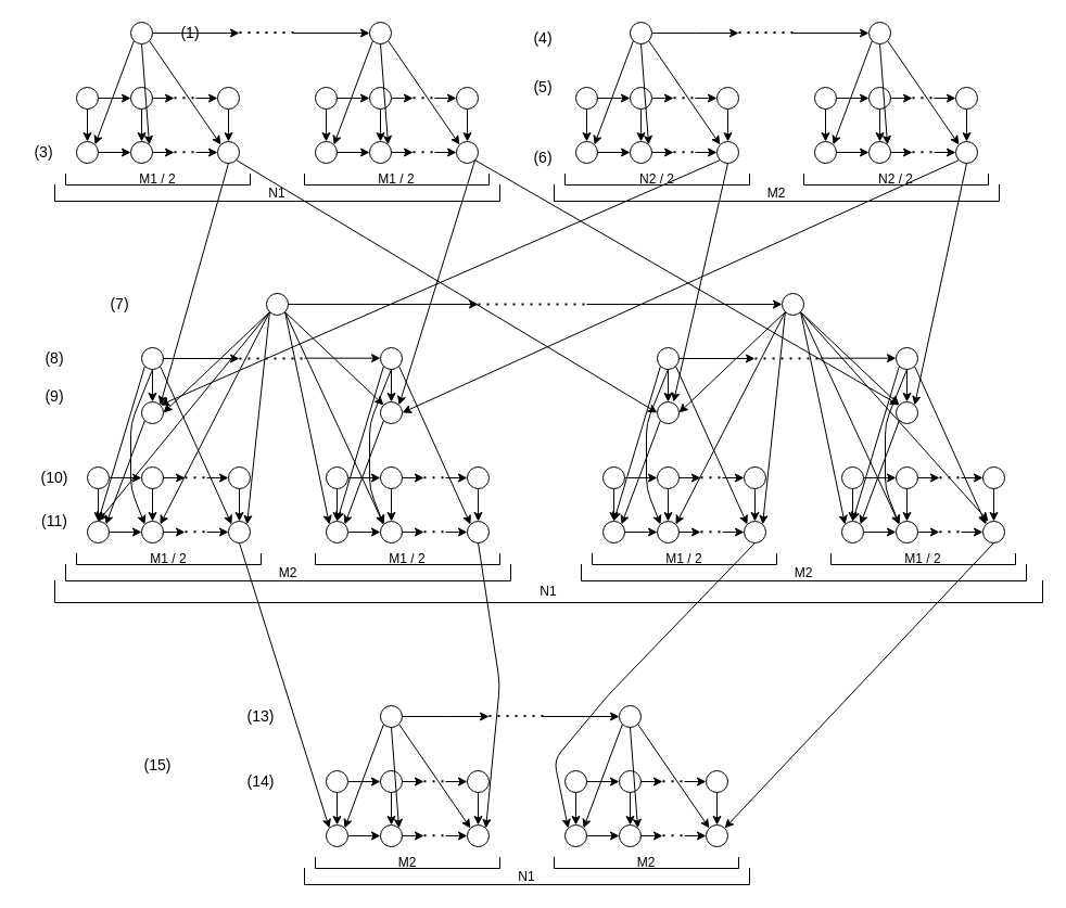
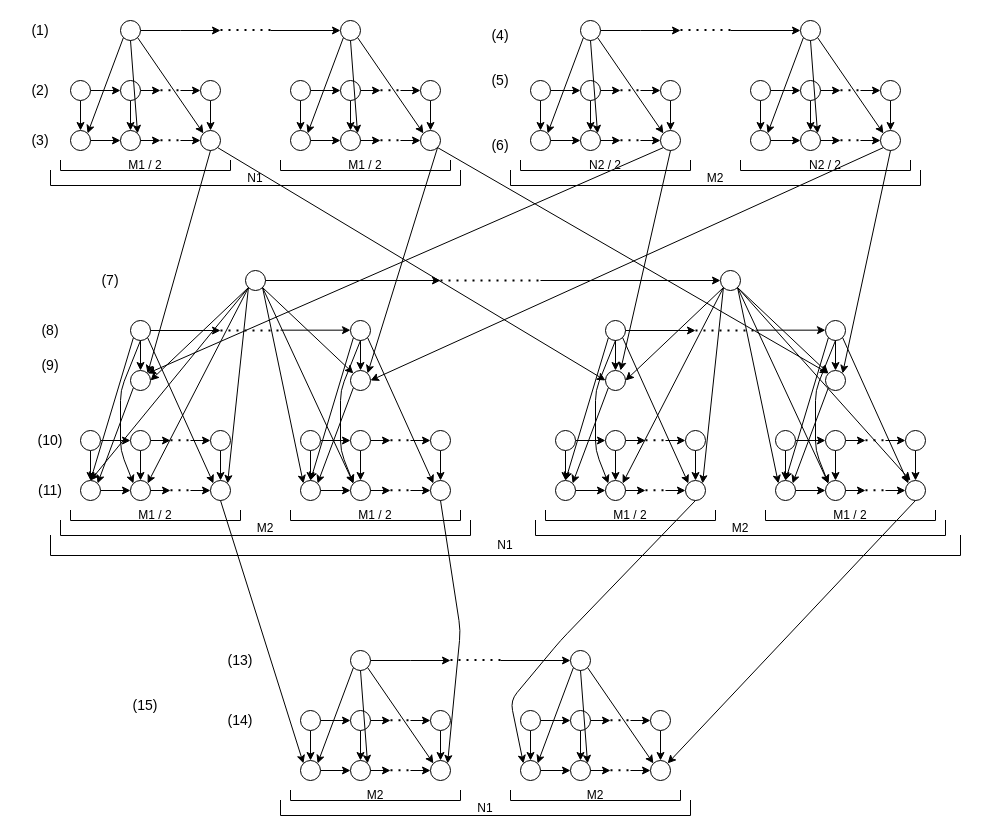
- <mxCell id="286" value="&lt;font style=&quot;font-size: 14px&quot;&gt;(1)&lt;/font&gt;" style="text;html=1;strokeColor=none;fillColor=none;align=center;verticalAlign=middle;whiteSpace=wrap;rounded=0;" parent="1" vertex="1"><mxGeometry x="155" y="20" width="40" height="20" as="geometry" /></mxCell>
+ <mxCell id="286" value="&lt;font style=&quot;font-size: 14px&quot;&gt;(1)&lt;/font&gt;" style="text;html=1;strokeColor=none;fillColor=none;align=center;verticalAlign=middle;whiteSpace=wrap;rounded=0;" parent="1" vertex="1"><mxGeometry x="20" y="20" width="40" height="20" as="geometry" /></mxCell>
+ <mxCell id="287" value="&lt;font style=&quot;font-size: 14px&quot;&gt;(2)&lt;/font&gt;" style="text;html=1;strokeColor=none;fillColor=none;align=center;verticalAlign=middle;whiteSpace=wrap;rounded=0;" parent="1" vertex="1"><mxGeometry x="20" y="80" width="40" height="20" as="geometry" /></mxCell>
- <mxCell id="296" value="&lt;font style=&quot;font-size: 14px&quot;&gt;(11)&lt;/font&gt;" style="text;html=1;strokeColor=none;fillColor=none;align=center;verticalAlign=middle;whiteSpace=wrap;rounded=0;" parent="1" vertex="1"><mxGeometry x="30" y="470" width="40" height="20" as="geometry" /></mxCell>
+ <mxCell id="296" value="&lt;font style=&quot;font-size: 14px&quot;&gt;(11)&lt;/font&gt;" style="text;html=1;strokeColor=none;fillColor=none;align=center;verticalAlign=middle;whiteSpace=wrap;rounded=0;" parent="1" vertex="1"><mxGeometry x="30" y="480" width="40" height="20" as="geometry" /></mxCell>
